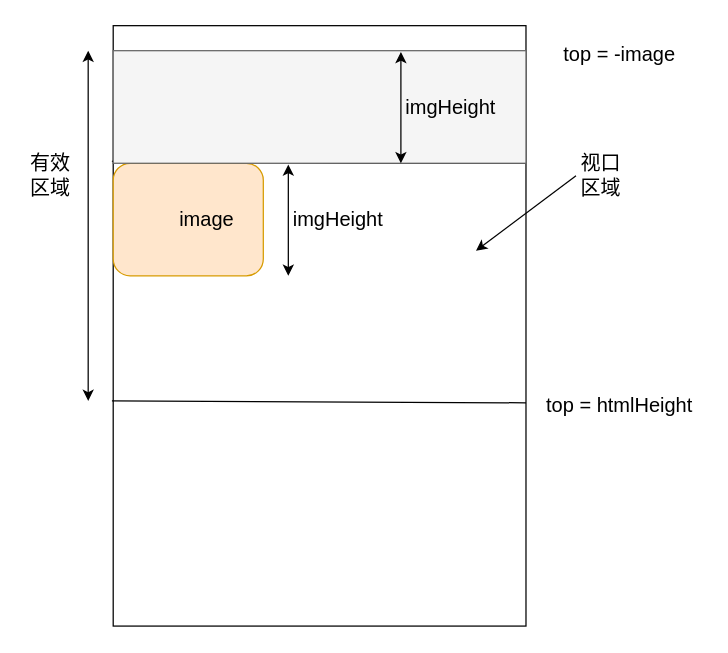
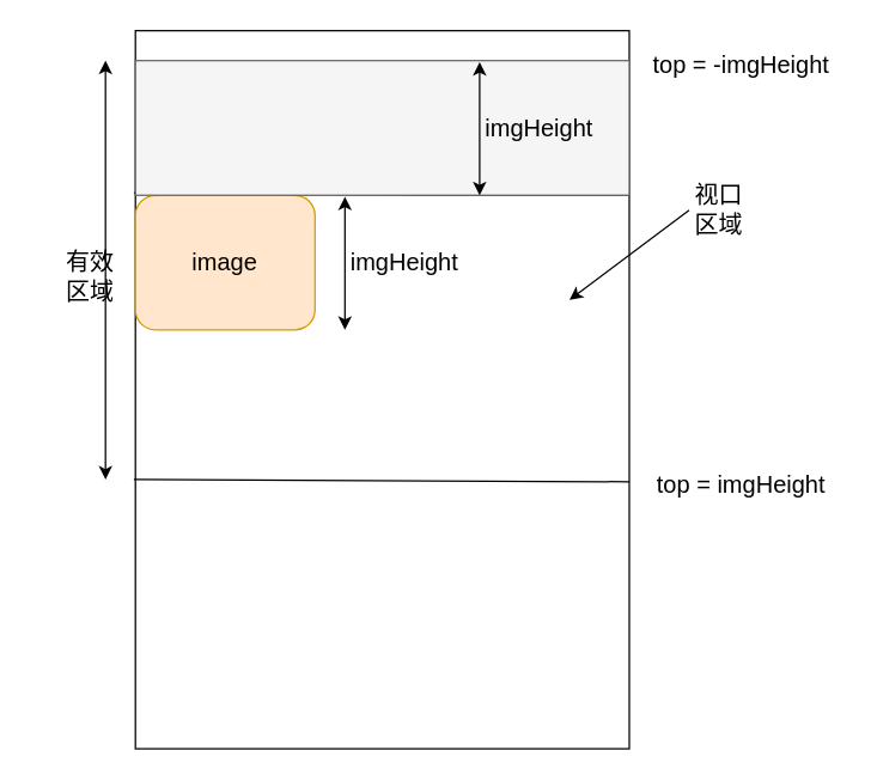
- <mxCell id="15" value="top = -image" style="text;html=1;strokeColor=none;fillColor=none;align=center;verticalAlign=middle;whiteSpace=wrap;rounded=0;fontSize=16;" vertex="1" parent="1"><mxGeometry x="430" y="30" width="130" height="25" as="geometry" /></mxCell>
+ <mxCell id="15" value="top = -imgHeight" style="text;html=1;strokeColor=none;fillColor=none;align=center;verticalAlign=middle;whiteSpace=wrap;rounded=0;fontSize=16;" vertex="1" parent="1"><mxGeometry x="430" y="30" width="130" height="25" as="geometry" /></mxCell>
- <mxCell id="18" value="有效区域" style="text;html=1;strokeColor=none;fillColor=none;align=center;verticalAlign=middle;whiteSpace=wrap;rounded=0;fontSize=16;" vertex="1" parent="1"><mxGeometry x="20" y="130" width="40" height="20" as="geometry" /></mxCell>
+ <mxCell id="18" value="有效区域" style="text;html=1;strokeColor=none;fillColor=none;align=center;verticalAlign=middle;whiteSpace=wrap;rounded=0;fontSize=16;" vertex="1" parent="1"><mxGeometry x="40" y="175" width="40" height="20" as="geometry" /></mxCell>
- <mxCell id="4" value="image" style="text;html=1;strokeColor=none;fillColor=none;align=center;verticalAlign=middle;whiteSpace=wrap;rounded=0;fontSize=16;" vertex="1" parent="1"><mxGeometry x="135" y="157.5" width="60" height="35" as="geometry" /></mxCell>
+ <mxCell id="4" value="image" style="text;html=1;strokeColor=none;fillColor=none;align=center;verticalAlign=middle;whiteSpace=wrap;rounded=0;fontSize=16;" vertex="1" parent="1"><mxGeometry x="120" y="157.5" width="60" height="35" as="geometry" /></mxCell>
- <mxCell id="16" value="top = htmlHeight" style="text;html=1;strokeColor=none;fillColor=none;align=center;verticalAlign=middle;whiteSpace=wrap;rounded=0;fontSize=16;" vertex="1" parent="1"><mxGeometry x="430" y="310" width="130" height="25" as="geometry" /></mxCell>
+ <mxCell id="16" value="top = imgHeight" style="text;html=1;strokeColor=none;fillColor=none;align=center;verticalAlign=middle;whiteSpace=wrap;rounded=0;fontSize=16;" vertex="1" parent="1"><mxGeometry x="430" y="310" width="130" height="25" as="geometry" /></mxCell>
